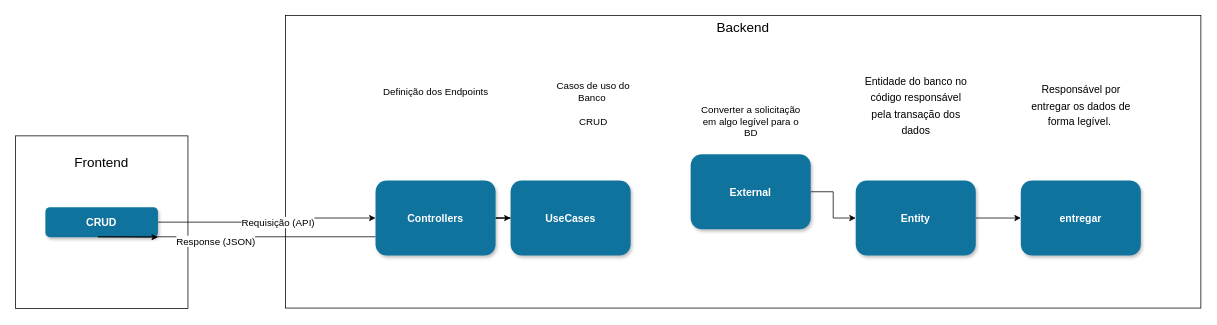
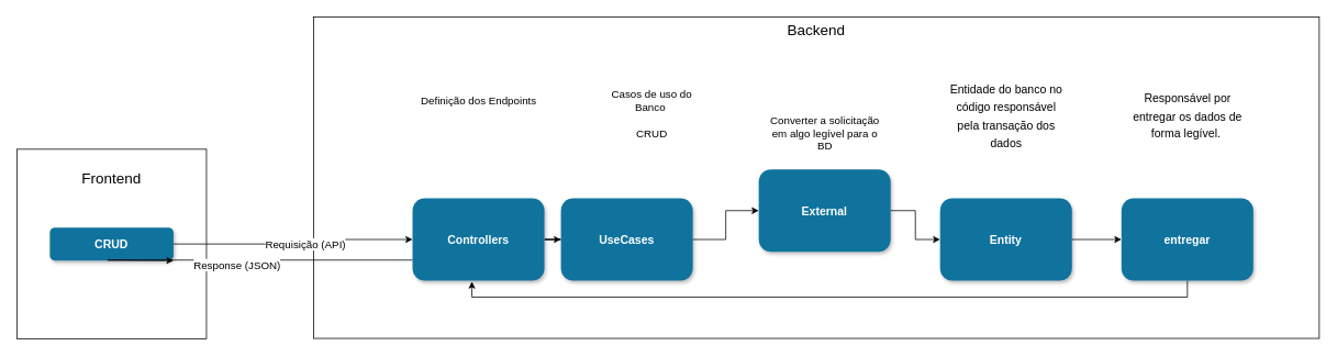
+ <mxCell id="11" style="edgeStyle=orthogonalEdgeStyle;rounded=0;orthogonalLoop=1;jettySize=auto;html=1;fontSize=18;" parent="1" source="12" target="16" edge="1"><mxGeometry relative="1" as="geometry" /></mxCell>
+ <mxCell id="17" style="edgeStyle=orthogonalEdgeStyle;rounded=0;orthogonalLoop=1;jettySize=auto;html=1;entryX=0.45;entryY=1.01;entryDx=0;entryDy=0;entryPerimeter=0;fontSize=13;" parent="1" source="18" target="10" edge="1"><mxGeometry relative="1" as="geometry"><Array as="points"><mxPoint x="1440" y="360" /><mxPoint x="572" y="360" /></Array></mxGeometry></mxCell>
